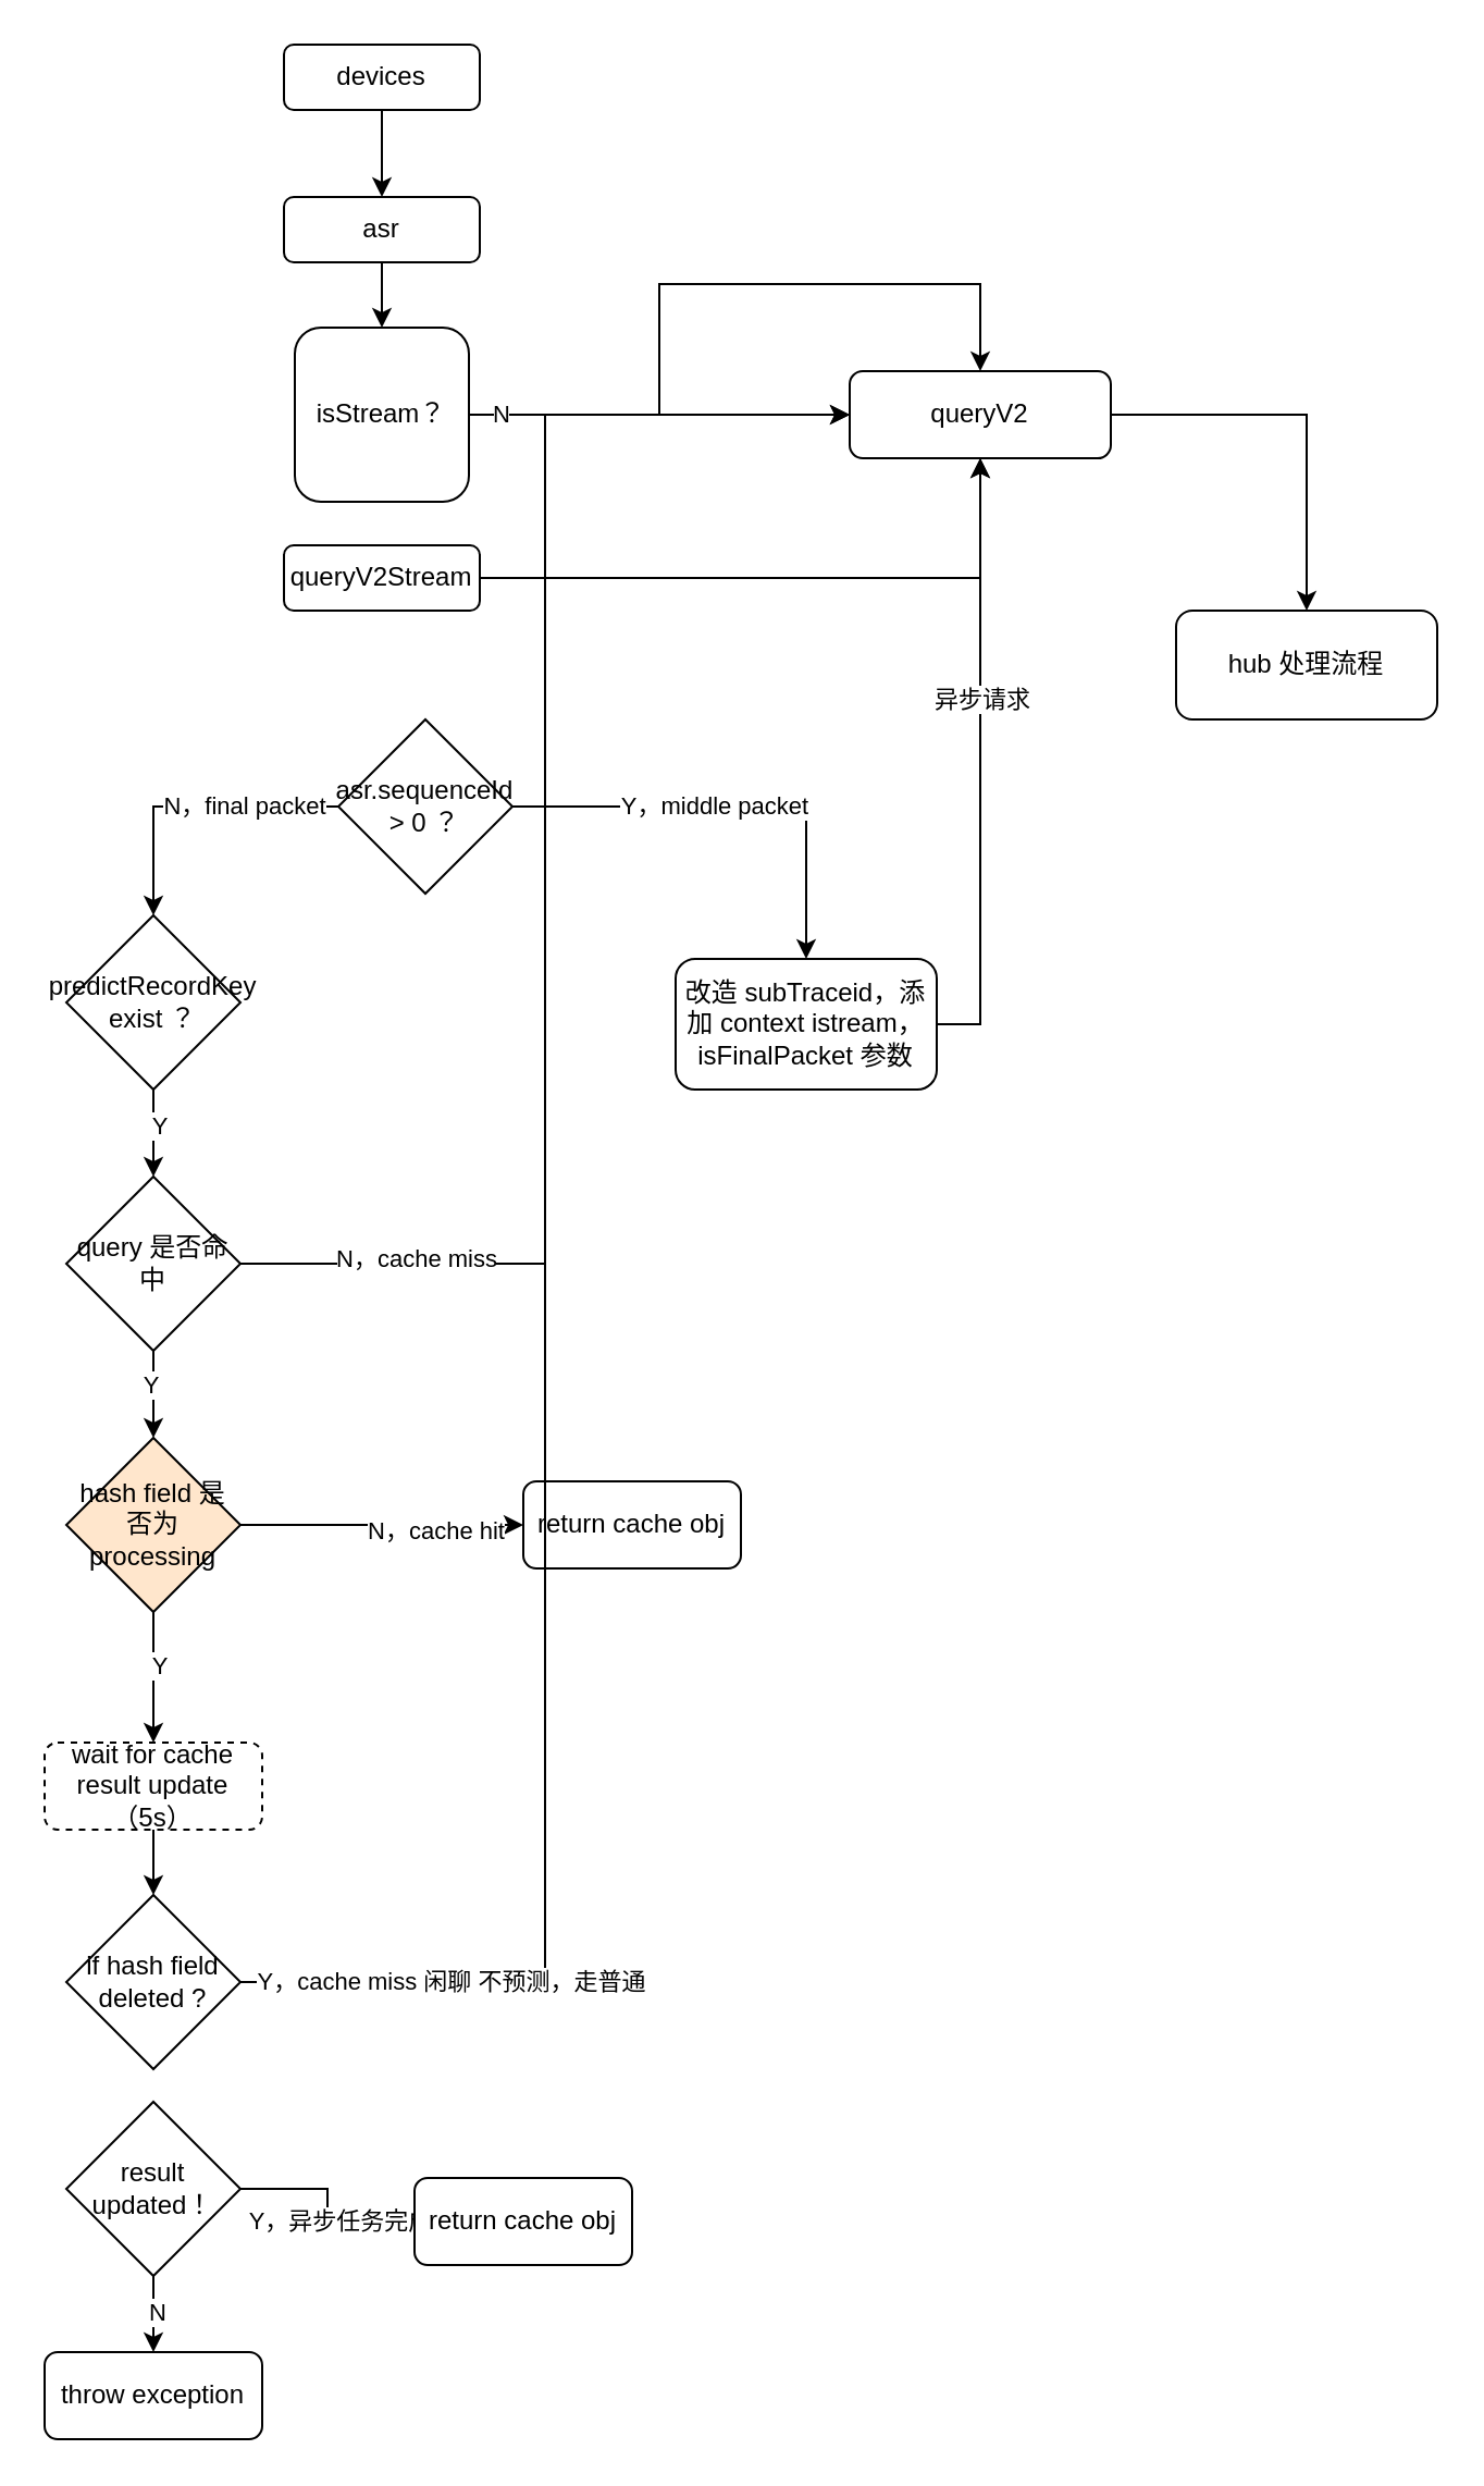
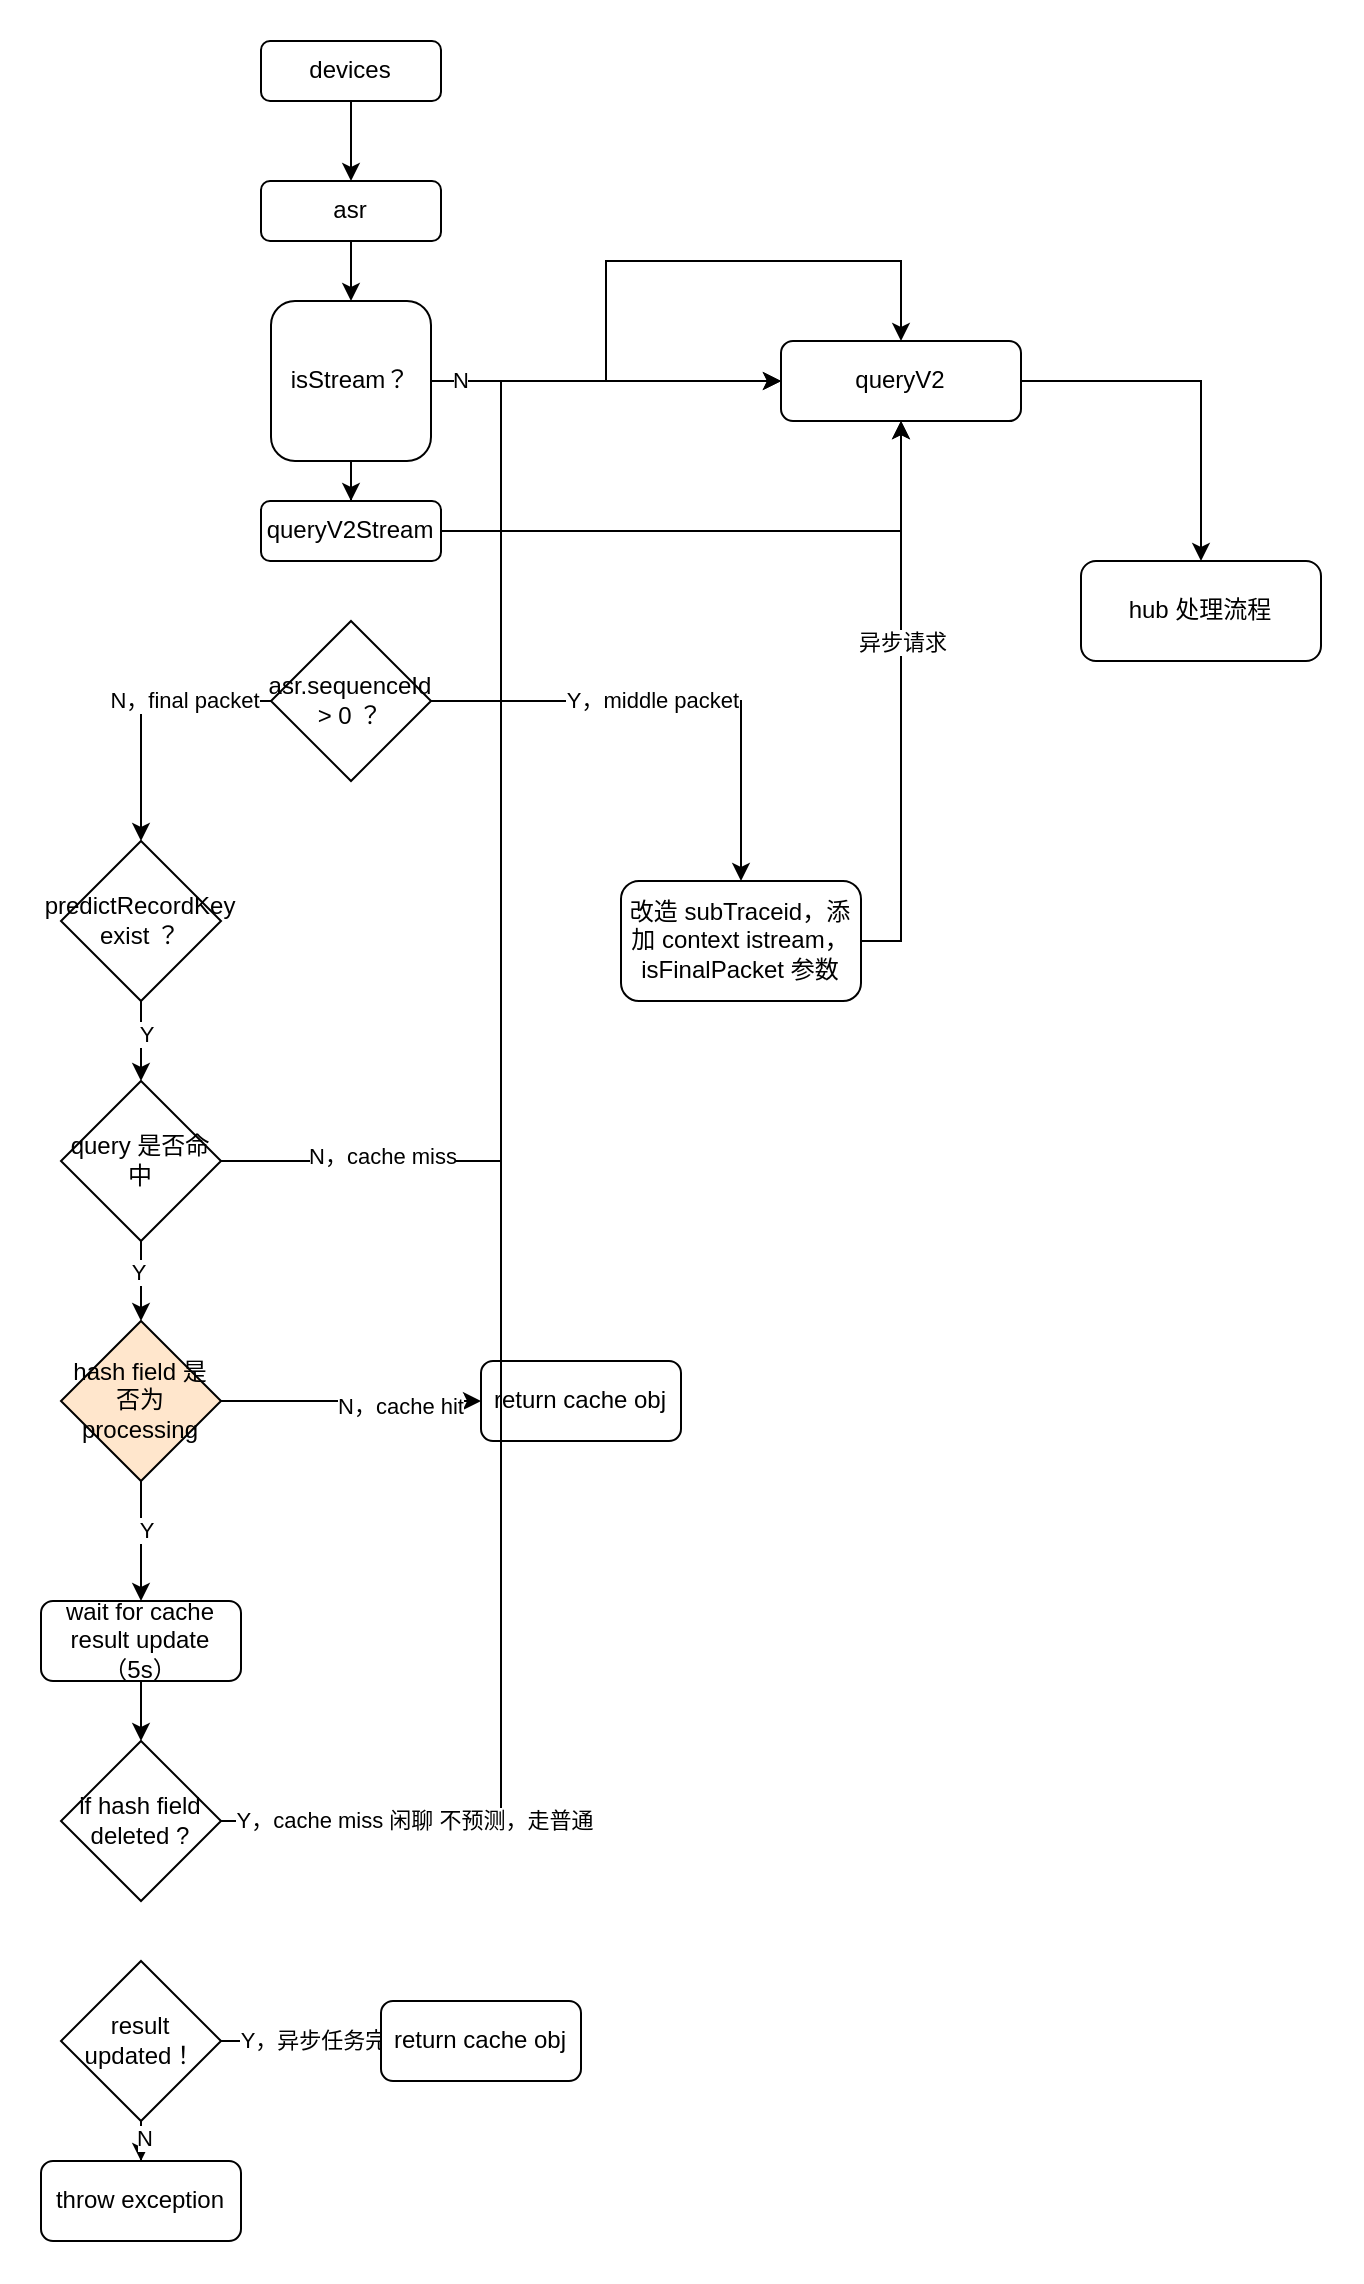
+ <mxCell id="7" style="edgeStyle=orthogonalEdgeStyle;rounded=0;orthogonalLoop=1;jettySize=auto;html=1;" edge="1" parent="1" source="8" target="12"><mxGeometry relative="1" as="geometry" /></mxCell>
- <mxCell id="17" value="asr.sequenceId &amp;gt; 0 ？" style="rhombus;whiteSpace=wrap;html=1;" vertex="1" parent="1"><mxGeometry x="155" y="330" width="80" height="80" as="geometry" /></mxCell>
+ <mxCell id="17" value="asr.sequenceId &amp;gt; 0 ？" style="rhombus;whiteSpace=wrap;html=1;" vertex="1" parent="1"><mxGeometry x="135" y="310" width="80" height="80" as="geometry" /></mxCell>
- <mxCell id="33" value="wait for cache result update （5s）" style="rounded=1;whiteSpace=wrap;html=1;dashed=1;" vertex="1" parent="1"><mxGeometry x="20" y="800" width="100" height="40" as="geometry" /></mxCell>
+ <mxCell id="33" value="wait for cache result update （5s）" style="rounded=1;whiteSpace=wrap;html=1;" vertex="1" parent="1"><mxGeometry x="20" y="800" width="100" height="40" as="geometry" /></mxCell>
- <mxCell id="41" value="result updated！" style="rhombus;whiteSpace=wrap;html=1;" vertex="1" parent="1"><mxGeometry x="30" y="965" width="80" height="80" as="geometry" /></mxCell>
+ <mxCell id="41" value="result updated！" style="rhombus;whiteSpace=wrap;html=1;" vertex="1" parent="1"><mxGeometry x="30" y="980" width="80" height="80" as="geometry" /></mxCell>
